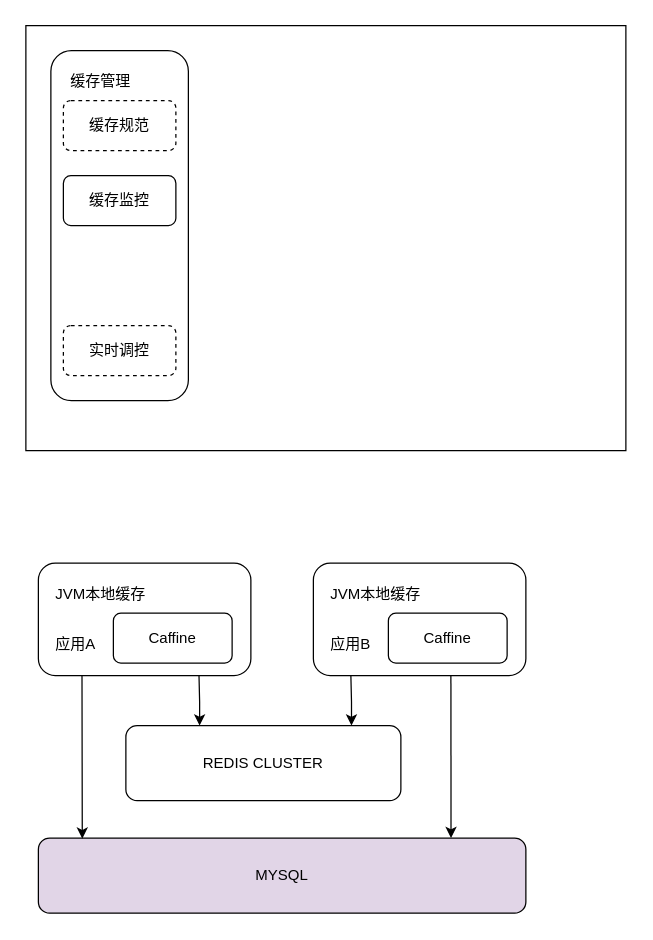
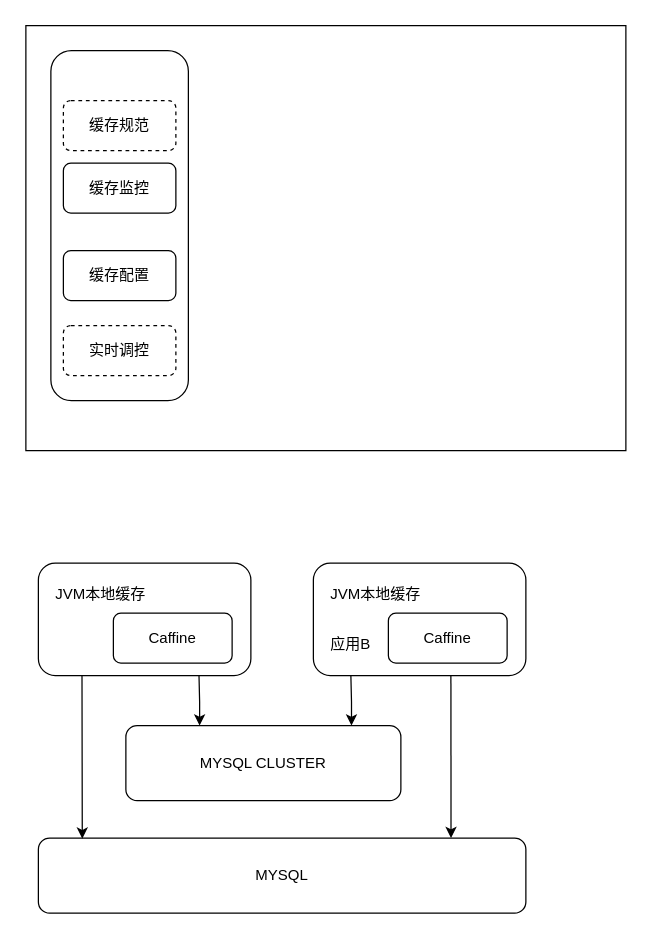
- <mxCell id="5" value="缓存管理" style="text;html=1;strokeColor=none;fillColor=none;align=center;verticalAlign=middle;whiteSpace=wrap;rounded=0;" vertex="1" parent="3"><mxGeometry x="10" y="10" width="60" height="30" as="geometry" /></mxCell>
- <mxCell id="7" value="缓存监控" style="rounded=1;whiteSpace=wrap;html=1;" vertex="1" parent="3"><mxGeometry x="10" y="100" width="90" height="40" as="geometry" /></mxCell>
+ <mxCell id="7" value="缓存监控" style="rounded=1;whiteSpace=wrap;html=1;" vertex="1" parent="3"><mxGeometry x="10" y="90" width="90" height="40" as="geometry" /></mxCell>
+ <mxCell id="8" value="缓存配置" style="rounded=1;whiteSpace=wrap;html=1;" vertex="1" parent="3"><mxGeometry x="10" y="160" width="90" height="40" as="geometry" /></mxCell>
- <mxCell id="14" value="应用A" style="text;html=1;strokeColor=none;fillColor=none;align=center;verticalAlign=middle;whiteSpace=wrap;rounded=0;" vertex="1" parent="10"><mxGeometry y="50" width="60" height="30" as="geometry" /></mxCell>
- <mxCell id="20" value="REDIS CLUSTER" style="rounded=1;whiteSpace=wrap;html=1;" vertex="1" parent="1"><mxGeometry x="100" y="580" width="220" height="60" as="geometry" /></mxCell>
+ <mxCell id="20" value="MYSQL CLUSTER" style="rounded=1;whiteSpace=wrap;html=1;" vertex="1" parent="1"><mxGeometry x="100" y="580" width="220" height="60" as="geometry" /></mxCell>
- <mxCell id="21" value="MYSQL" style="rounded=1;whiteSpace=wrap;html=1;fillColor=#e1d5e7;" vertex="1" parent="1"><mxGeometry x="30" y="670" width="390" height="60" as="geometry" /></mxCell>
+ <mxCell id="21" value="MYSQL" style="rounded=1;whiteSpace=wrap;html=1;" vertex="1" parent="1"><mxGeometry x="30" y="670" width="390" height="60" as="geometry" /></mxCell>
